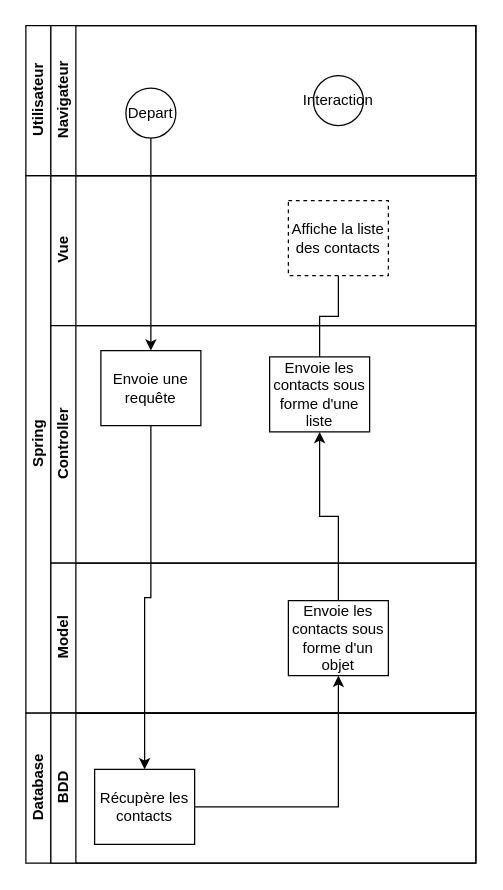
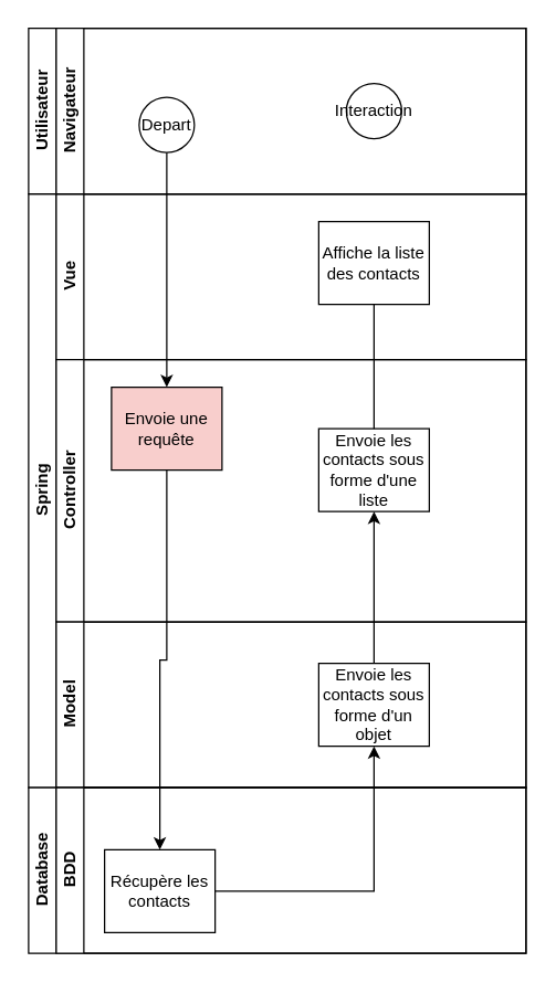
- <mxCell id="4" value="Affiche la liste des contacts" style="rounded=0;whiteSpace=wrap;html=1;fontFamily=Helvetica;fontSize=12;fontColor=#000000;align=center;dashed=1;" vertex="1" parent="3"><mxGeometry x="190" y="20" width="80" height="60" as="geometry" /></mxCell>
+ <mxCell id="4" value="Affiche la liste des contacts" style="rounded=0;whiteSpace=wrap;html=1;fontFamily=Helvetica;fontSize=12;fontColor=#000000;align=center;" vertex="1" parent="3"><mxGeometry x="190" y="20" width="80" height="60" as="geometry" /></mxCell>
- <mxCell id="6" value="Envoie une requête" style="rounded=0;whiteSpace=wrap;html=1;fontFamily=Helvetica;fontSize=12;fontColor=#000000;align=center;" parent="5" vertex="1"><mxGeometry x="40" y="20" width="80" height="60" as="geometry" /></mxCell>
+ <mxCell id="6" value="Envoie une requête" style="rounded=0;whiteSpace=wrap;html=1;fontFamily=Helvetica;fontSize=12;fontColor=#000000;align=center;fillColor=#f8cecc;" parent="5" vertex="1"><mxGeometry x="40" y="20" width="80" height="60" as="geometry" /></mxCell>
- <mxCell id="7" value="Envoie les contacts sous forme d'une liste" style="rounded=0;whiteSpace=wrap;html=1;fontFamily=Helvetica;fontSize=12;fontColor=#000000;align=center;" vertex="1" parent="5"><mxGeometry x="175" y="25" width="80" height="60" as="geometry" /></mxCell>
+ <mxCell id="7" value="Envoie les contacts sous forme d'une liste" style="rounded=0;whiteSpace=wrap;html=1;fontFamily=Helvetica;fontSize=12;fontColor=#000000;align=center;" vertex="1" parent="5"><mxGeometry x="190" y="50" width="80" height="60" as="geometry" /></mxCell>
